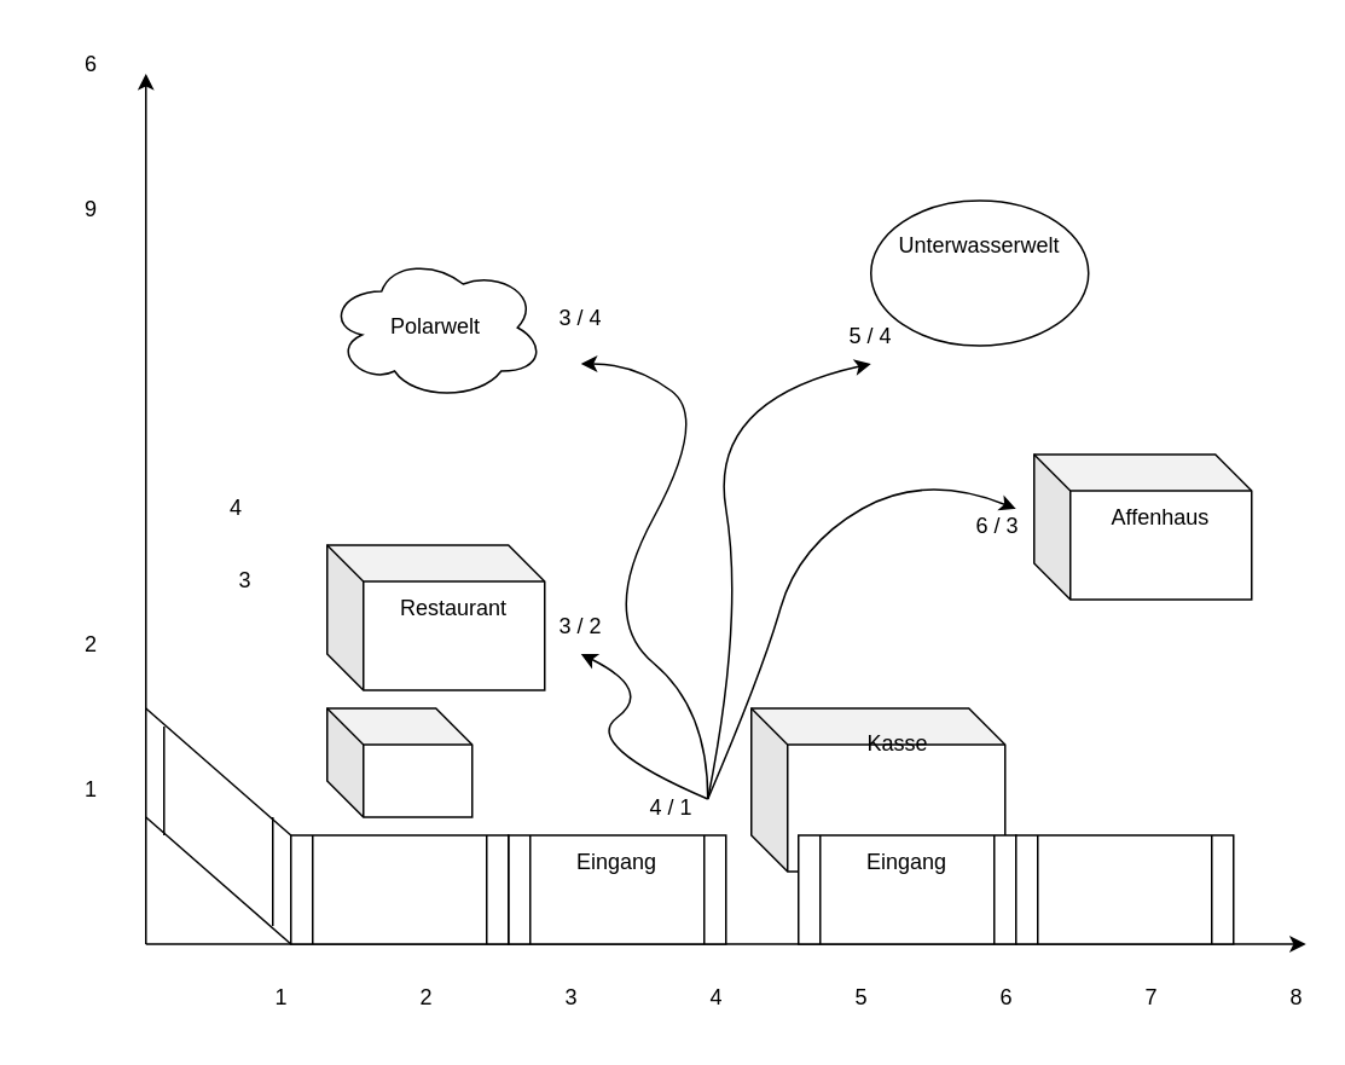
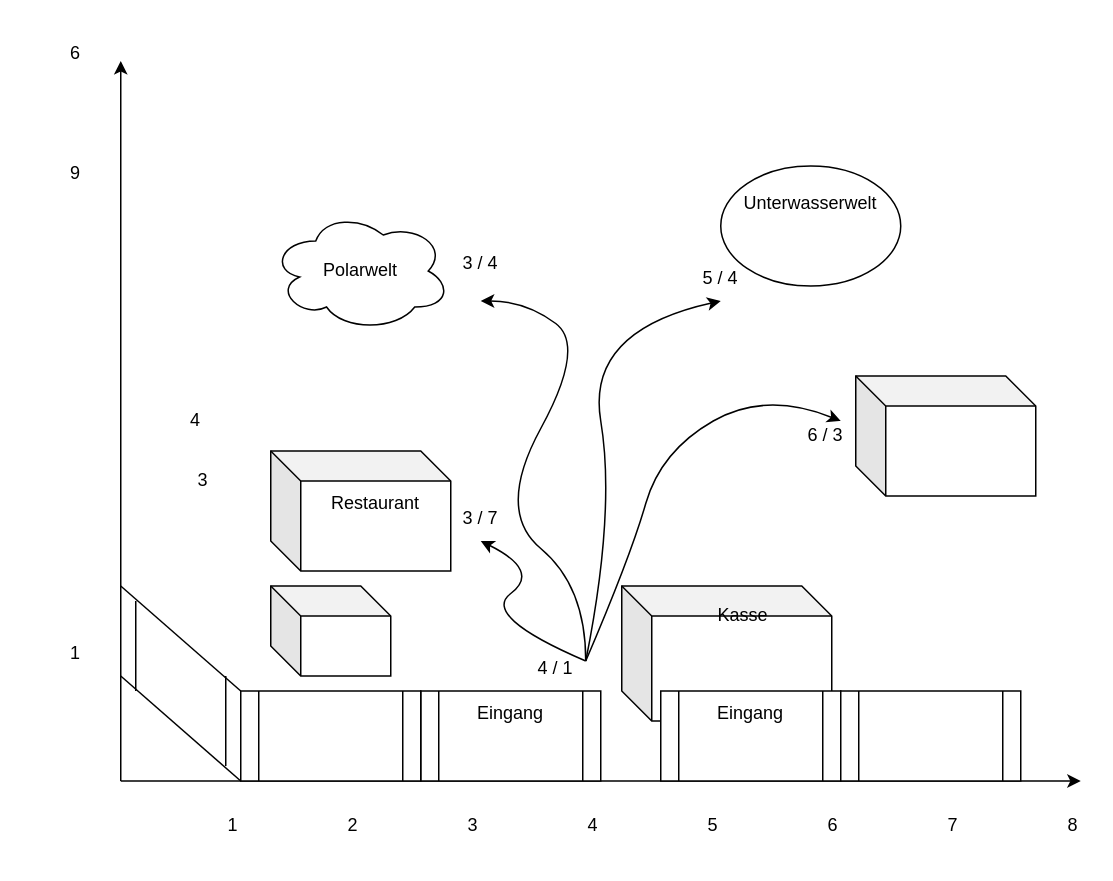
- <mxCell id="18" value="Affenhaus" style="text;html=1;strokeColor=none;fillColor=none;align=center;verticalAlign=middle;whiteSpace=wrap;rounded=0;" parent="1" vertex="1"><mxGeometry x="610" y="270" width="60" height="30" as="geometry" /></mxCell>
- <mxCell id="36" value="3 / 2" style="text;html=1;strokeColor=none;fillColor=none;align=center;verticalAlign=middle;whiteSpace=wrap;rounded=0;" vertex="1" parent="1"><mxGeometry x="290" y="330" width="60" height="30" as="geometry" /></mxCell>
+ <mxCell id="36" value="3 / 7" style="text;html=1;strokeColor=none;fillColor=none;align=center;verticalAlign=middle;whiteSpace=wrap;rounded=0;" vertex="1" parent="1"><mxGeometry x="290" y="330" width="60" height="30" as="geometry" /></mxCell>
- <mxCell id="6" value="2" style="text;html=1;strokeColor=none;fillColor=none;align=center;verticalAlign=middle;whiteSpace=wrap;rounded=0;" parent="1" vertex="1"><mxGeometry x="20" y="340" width="60" height="30" as="geometry" /></mxCell>
